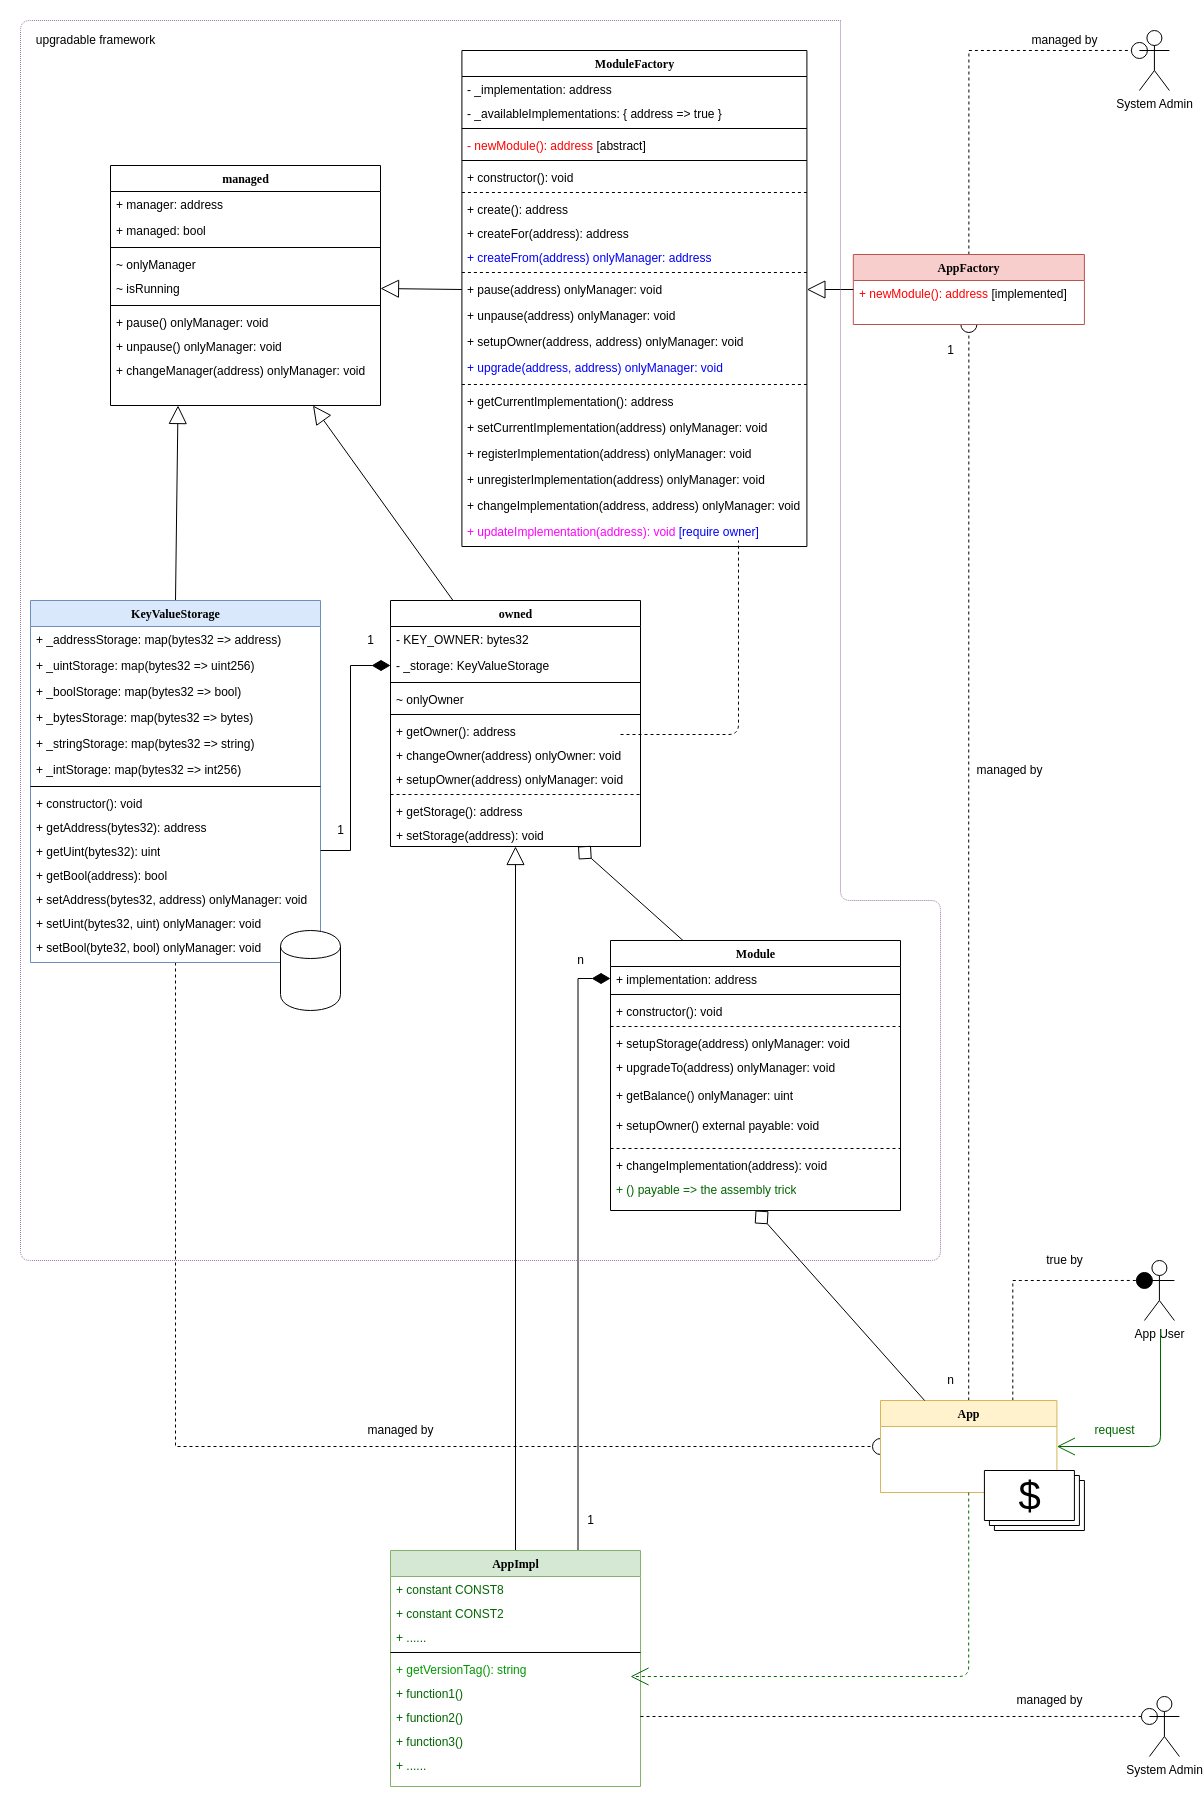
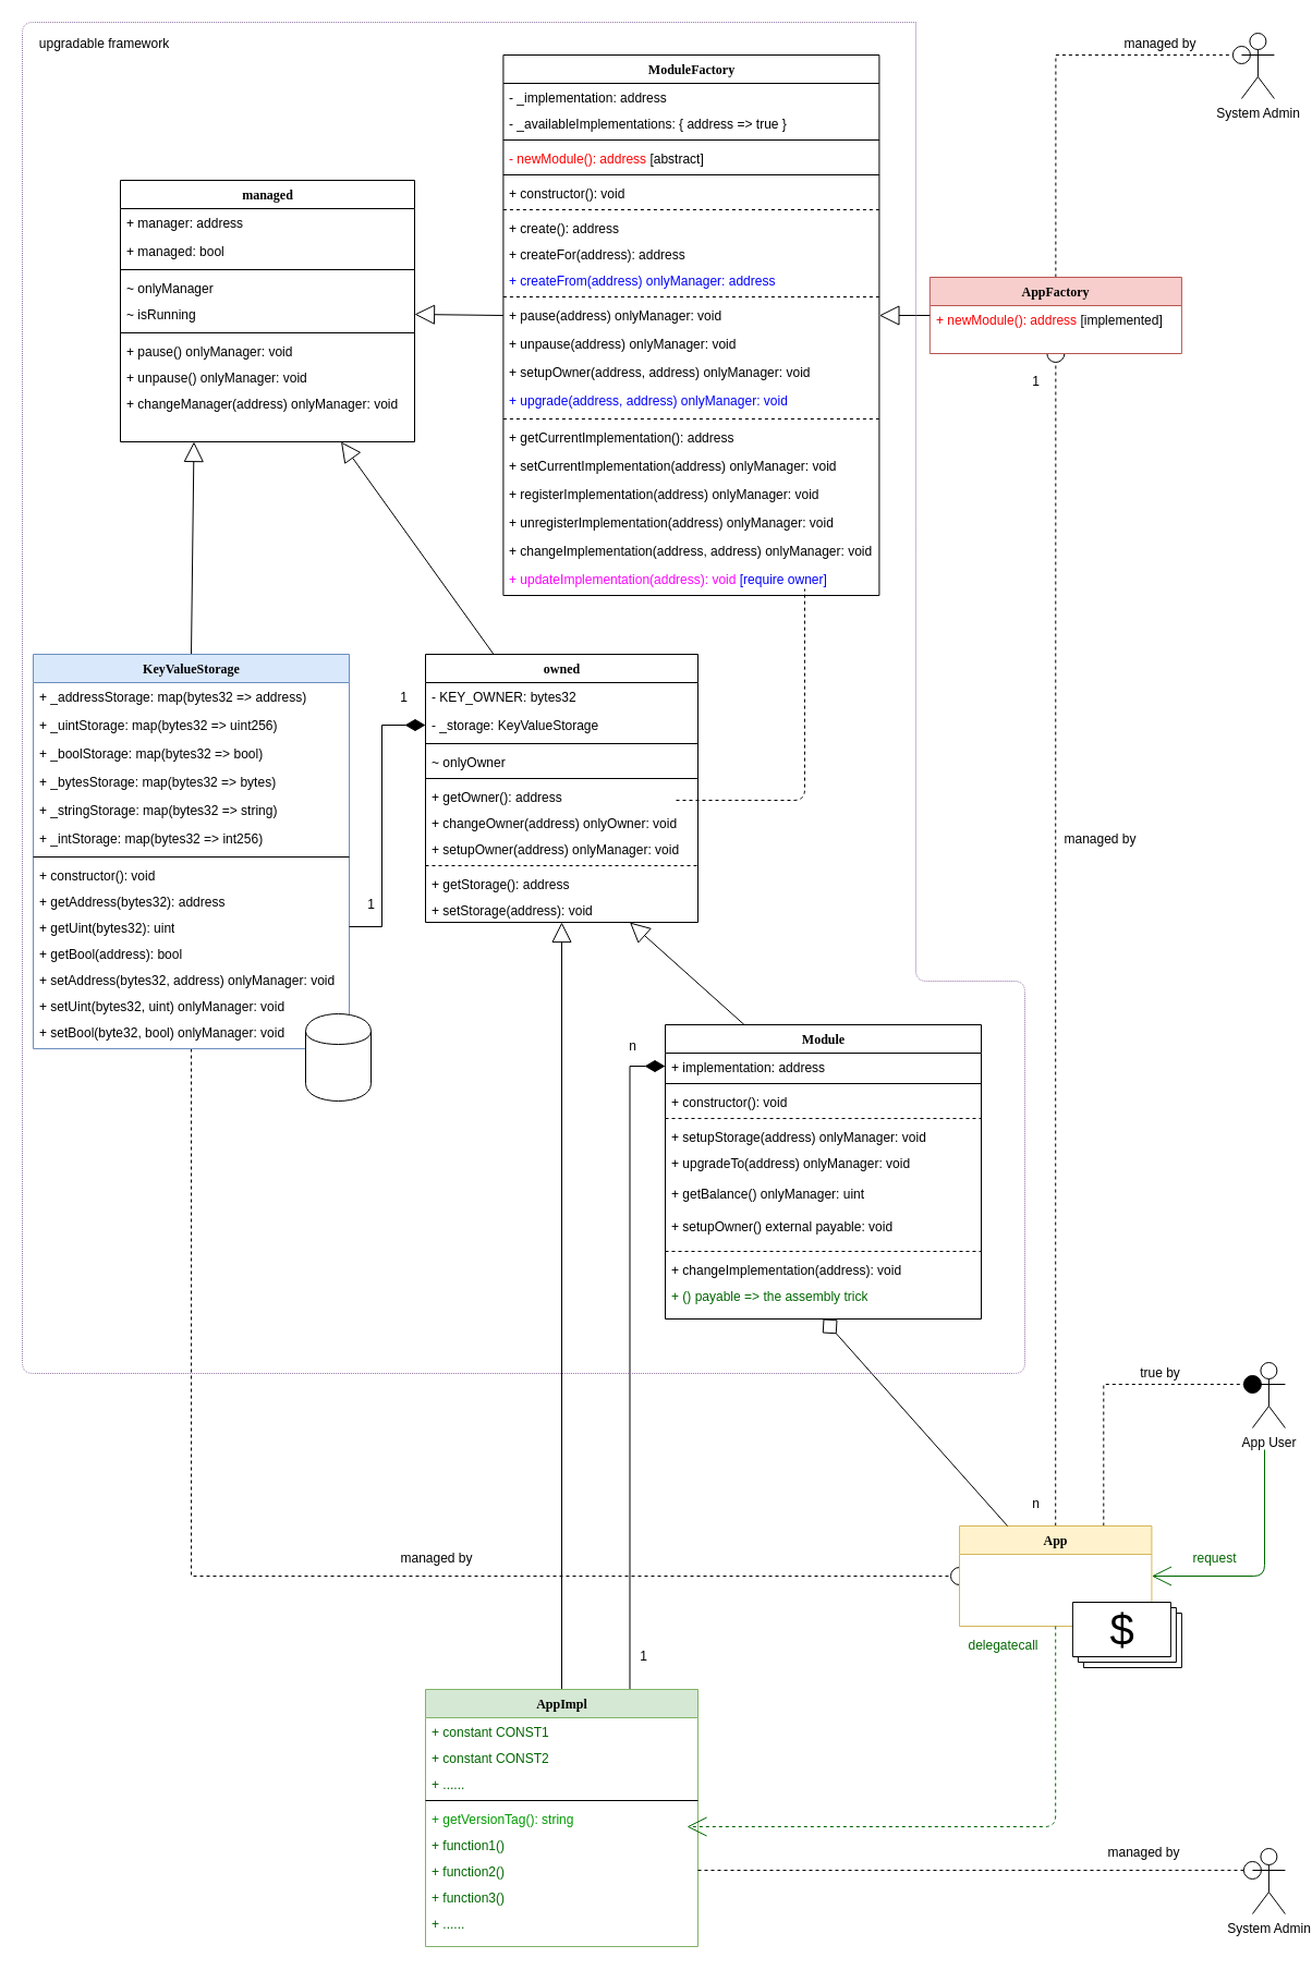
- <mxCell id="43" style="rounded=0;orthogonalLoop=1;jettySize=auto;html=1;exitX=0.25;exitY=0;exitDx=0;exitDy=0;entryX=0.75;entryY=1;entryDx=0;entryDy=0;startSize=16;endArrow=diamond;endFill=0;endSize=16;" parent="1" source="85" target="13" edge="1"><mxGeometry relative="1" as="geometry" /></mxCell>
+ <mxCell id="43" style="rounded=0;orthogonalLoop=1;jettySize=auto;html=1;exitX=0.25;exitY=0;exitDx=0;exitDy=0;entryX=0.75;entryY=1;entryDx=0;entryDy=0;startSize=16;endArrow=block;endFill=0;endSize=16;" parent="1" source="85" target="13" edge="1"><mxGeometry relative="1" as="geometry" /></mxCell>
- <mxCell id="67" value="App User" style="shape=umlActor;verticalLabelPosition=bottom;labelBackgroundColor=#ffffff;verticalAlign=top;html=1;outlineConnect=0;fontColor=#000000;" parent="1" vertex="1"><mxGeometry x="1143.91" y="1260" width="30" height="60" as="geometry" /></mxCell>
+ <mxCell id="67" value="App User" style="shape=umlActor;verticalLabelPosition=bottom;labelBackgroundColor=#ffffff;verticalAlign=top;html=1;outlineConnect=0;fontColor=#000000;" parent="1" vertex="1"><mxGeometry x="1148.91" y="1250" width="30" height="60" as="geometry" /></mxCell>
+ <mxCell id="73" value="delegatecall" style="text;html=1;align=center;verticalAlign=middle;resizable=0;points=[];autosize=1;fontColor=#006600;" parent="1" vertex="1"><mxGeometry x="880" y="1500" width="80" height="20" as="geometry" /></mxCell>
- <mxCell id="50" value="&lt;font color=&quot;#006600&quot;&gt;+ constant CONST8&lt;br&gt;&lt;/font&gt;" style="text;html=1;strokeColor=none;fillColor=none;align=left;verticalAlign=top;spacingLeft=4;spacingRight=4;whiteSpace=wrap;overflow=hidden;rotatable=0;points=[[0,0.5],[1,0.5]];portConstraint=eastwest;fontColor=#EA6B66;" parent="49" vertex="1"><mxGeometry y="26" width="250" height="24" as="geometry" /></mxCell>
+ <mxCell id="50" value="&lt;font color=&quot;#006600&quot;&gt;+ constant CONST1&lt;br&gt;&lt;/font&gt;" style="text;html=1;strokeColor=none;fillColor=none;align=left;verticalAlign=top;spacingLeft=4;spacingRight=4;whiteSpace=wrap;overflow=hidden;rotatable=0;points=[[0,0.5],[1,0.5]];portConstraint=eastwest;fontColor=#EA6B66;" parent="49" vertex="1"><mxGeometry y="26" width="250" height="24" as="geometry" /></mxCell>
